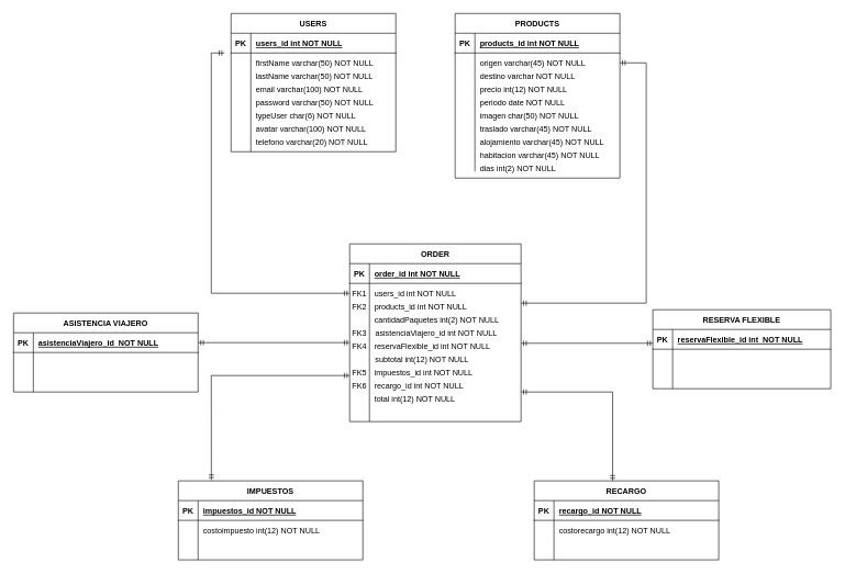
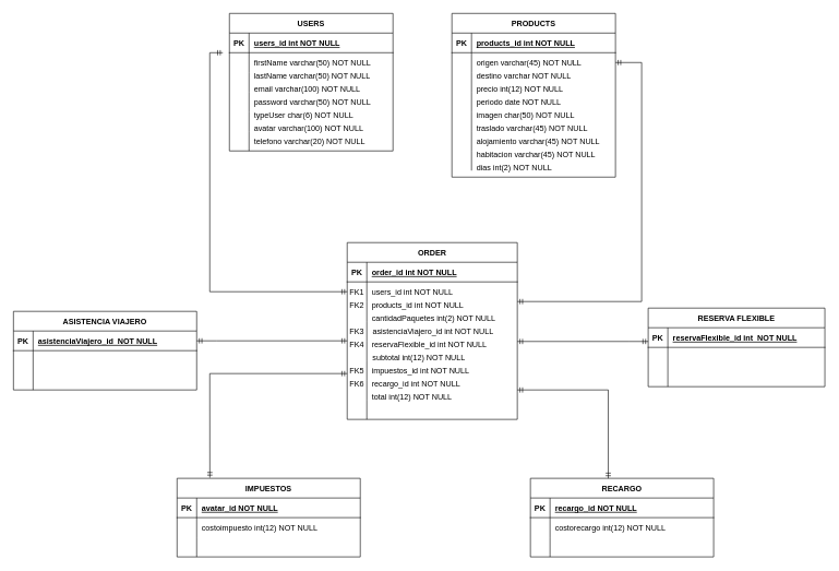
- <mxCell id="131" value="impuestos_id NOT NULL " style="shape=partialRectangle;overflow=hidden;connectable=0;fillColor=none;top=0;left=0;bottom=0;right=0;align=left;spacingLeft=6;fontStyle=5;" parent="129" vertex="1"><mxGeometry x="30" width="250" height="30" as="geometry"><mxRectangle width="250" height="30" as="alternateBounds" /></mxGeometry></mxCell>
+ <mxCell id="131" value="avatar_id NOT NULL " style="shape=partialRectangle;overflow=hidden;connectable=0;fillColor=none;top=0;left=0;bottom=0;right=0;align=left;spacingLeft=6;fontStyle=5;" parent="129" vertex="1"><mxGeometry x="30" width="250" height="30" as="geometry"><mxRectangle width="250" height="30" as="alternateBounds" /></mxGeometry></mxCell>
